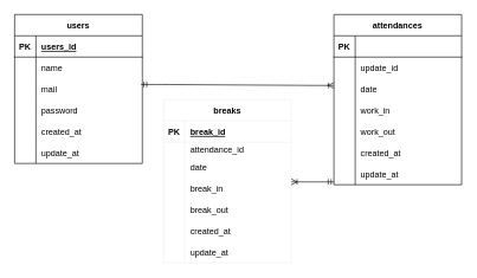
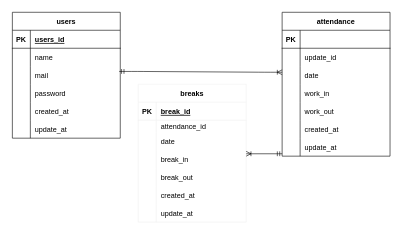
- <mxCell id="21" value="attendances" style="shape=table;startSize=30;container=1;collapsible=1;childLayout=tableLayout;fixedRows=1;rowLines=0;fontStyle=1;align=center;resizeLast=1;" parent="1" vertex="1"><mxGeometry x="470" y="20" width="180" height="240" as="geometry" /></mxCell>
+ <mxCell id="21" value="attendance" style="shape=table;startSize=30;container=1;collapsible=1;childLayout=tableLayout;fixedRows=1;rowLines=0;fontStyle=1;align=center;resizeLast=1;" parent="1" vertex="1"><mxGeometry x="470" y="20" width="180" height="240" as="geometry" /></mxCell>
